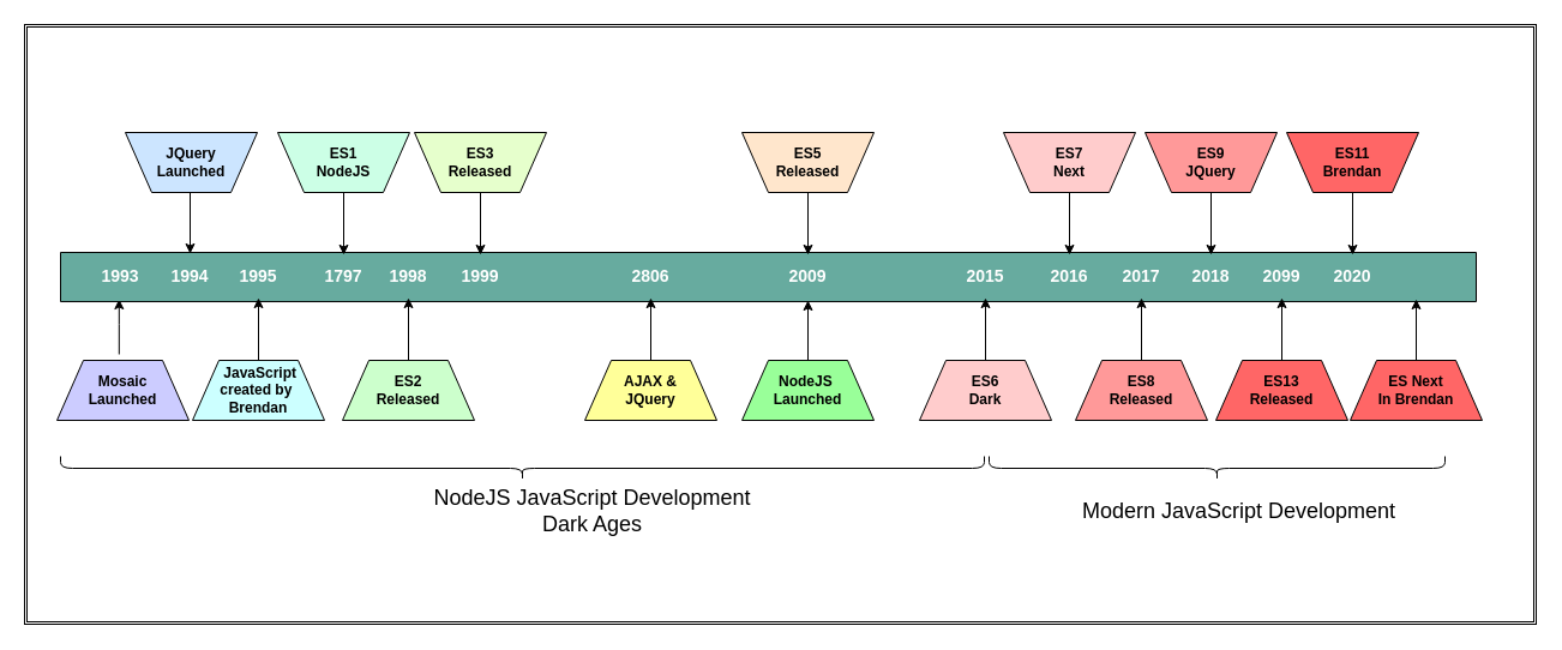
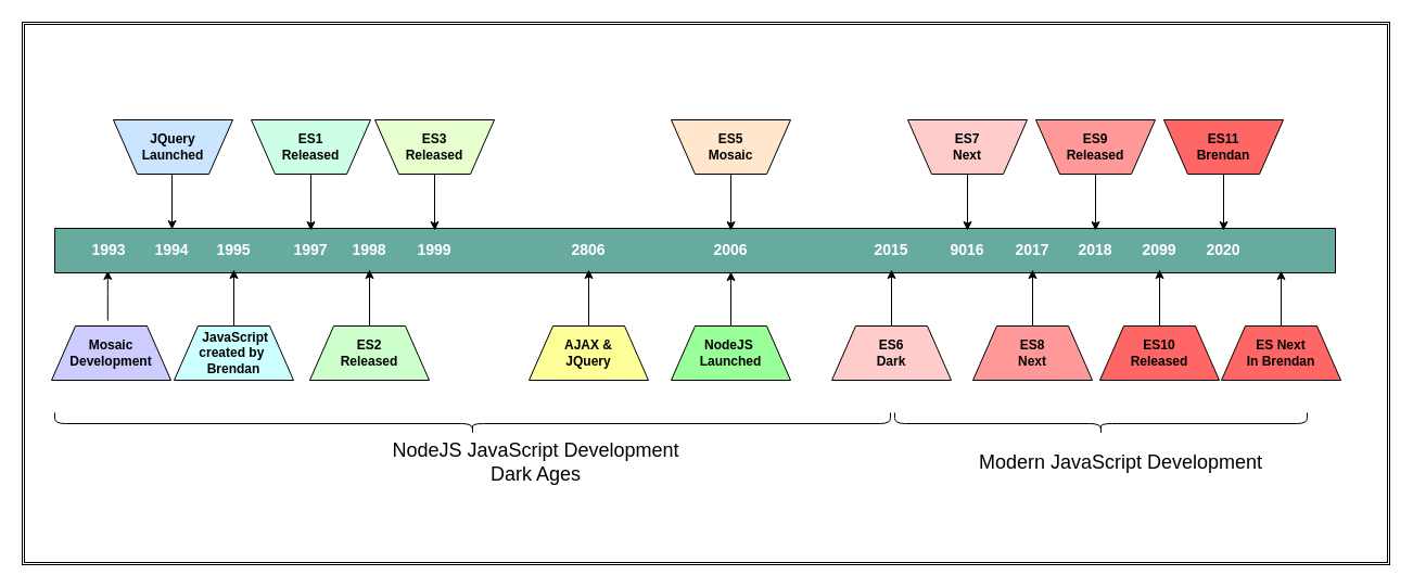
- <mxCell id="28" value="&lt;b&gt;ES1&lt;br&gt;NodeJS&lt;br&gt;&lt;/b&gt;" style="shape=trapezoid;perimeter=trapezoidPerimeter;whiteSpace=wrap;html=1;shadow=0;fillColor=#CCFFE6;direction=west;" parent="1" vertex="1"><mxGeometry x="231" y="110" width="110" height="50" as="geometry" /></mxCell>
+ <mxCell id="28" value="&lt;b&gt;ES1&lt;br&gt;Released&lt;br&gt;&lt;/b&gt;" style="shape=trapezoid;perimeter=trapezoidPerimeter;whiteSpace=wrap;html=1;shadow=0;fillColor=#CCFFE6;direction=west;" parent="1" vertex="1"><mxGeometry x="231" y="110" width="110" height="50" as="geometry" /></mxCell>
- <mxCell id="26" value="&lt;b&gt;ES5&lt;br&gt;Released&lt;br&gt;&lt;/b&gt;" style="shape=trapezoid;perimeter=trapezoidPerimeter;whiteSpace=wrap;html=1;shadow=0;fillColor=#FFE6CC;direction=west;" parent="1" vertex="1"><mxGeometry x="618" y="110" width="110" height="50" as="geometry" /></mxCell>
+ <mxCell id="26" value="&lt;b&gt;ES5&lt;br&gt;Mosaic&lt;br&gt;&lt;/b&gt;" style="shape=trapezoid;perimeter=trapezoidPerimeter;whiteSpace=wrap;html=1;shadow=0;fillColor=#FFE6CC;direction=west;" parent="1" vertex="1"><mxGeometry x="618" y="110" width="110" height="50" as="geometry" /></mxCell>
- <mxCell id="45" value="&lt;b&gt;ES9&lt;br&gt;JQuery&lt;br&gt;&lt;/b&gt;" style="shape=trapezoid;perimeter=trapezoidPerimeter;whiteSpace=wrap;html=1;shadow=0;fillColor=#FF9999;direction=west;strokeColor=#000000;" parent="1" vertex="1"><mxGeometry x="954" y="110" width="110" height="50" as="geometry" /></mxCell>
+ <mxCell id="45" value="&lt;b&gt;ES9&lt;br&gt;Released&lt;br&gt;&lt;/b&gt;" style="shape=trapezoid;perimeter=trapezoidPerimeter;whiteSpace=wrap;html=1;shadow=0;fillColor=#FF9999;direction=west;strokeColor=#000000;" parent="1" vertex="1"><mxGeometry x="954" y="110" width="110" height="50" as="geometry" /></mxCell>
- <mxCell id="9" value="&lt;font color=&quot;#ffffff&quot;&gt;&lt;b&gt;&lt;font style=&quot;font-size: 14px&quot;&gt;1797&lt;/font&gt;&lt;/b&gt;&lt;br&gt;&lt;/font&gt;" style="text;html=1;strokeColor=none;fillColor=none;align=center;verticalAlign=middle;whiteSpace=wrap;rounded=0;" parent="1" vertex="1"><mxGeometry x="266" y="220" width="40" height="20" as="geometry" /></mxCell>
+ <mxCell id="9" value="&lt;font color=&quot;#ffffff&quot;&gt;&lt;b&gt;&lt;font style=&quot;font-size: 14px&quot;&gt;1997&lt;/font&gt;&lt;/b&gt;&lt;br&gt;&lt;/font&gt;" style="text;html=1;strokeColor=none;fillColor=none;align=center;verticalAlign=middle;whiteSpace=wrap;rounded=0;" parent="1" vertex="1"><mxGeometry x="266" y="220" width="40" height="20" as="geometry" /></mxCell>
- <mxCell id="19" value="&lt;font color=&quot;#ffffff&quot;&gt;&lt;b&gt;&lt;font style=&quot;font-size: 14px&quot;&gt;2009&lt;/font&gt;&lt;/b&gt;&lt;br&gt;&lt;/font&gt;" style="text;html=1;strokeColor=none;fillColor=none;align=center;verticalAlign=middle;whiteSpace=wrap;rounded=0;" parent="1" vertex="1"><mxGeometry x="653" y="220" width="40" height="20" as="geometry" /></mxCell>
+ <mxCell id="19" value="&lt;font color=&quot;#ffffff&quot;&gt;&lt;b&gt;&lt;font style=&quot;font-size: 14px&quot;&gt;2006&lt;/font&gt;&lt;/b&gt;&lt;br&gt;&lt;/font&gt;" style="text;html=1;strokeColor=none;fillColor=none;align=center;verticalAlign=middle;whiteSpace=wrap;rounded=0;" parent="1" vertex="1"><mxGeometry x="653" y="220" width="40" height="20" as="geometry" /></mxCell>
- <mxCell id="37" value="&lt;font color=&quot;#ffffff&quot;&gt;&lt;b&gt;&lt;font style=&quot;font-size: 14px&quot;&gt;2016&lt;/font&gt;&lt;/b&gt;&lt;br&gt;&lt;/font&gt;" style="text;html=1;strokeColor=none;fillColor=none;align=center;verticalAlign=middle;whiteSpace=wrap;rounded=0;" parent="1" vertex="1"><mxGeometry x="871" y="220" width="40" height="20" as="geometry" /></mxCell>
+ <mxCell id="37" value="&lt;font color=&quot;#ffffff&quot;&gt;&lt;b&gt;&lt;font style=&quot;font-size: 14px&quot;&gt;9016&lt;/font&gt;&lt;/b&gt;&lt;br&gt;&lt;/font&gt;" style="text;html=1;strokeColor=none;fillColor=none;align=center;verticalAlign=middle;whiteSpace=wrap;rounded=0;" parent="1" vertex="1"><mxGeometry x="871" y="220" width="40" height="20" as="geometry" /></mxCell>
- <mxCell id="30" value="&lt;b&gt;Mosaic &lt;br&gt;Launched&lt;/b&gt;" style="shape=trapezoid;perimeter=trapezoidPerimeter;whiteSpace=wrap;html=1;shadow=0;fillColor=#CCCCFF;direction=east;" parent="1" vertex="1"><mxGeometry x="47" y="300" width="110" height="50" as="geometry" /></mxCell>
+ <mxCell id="30" value="&lt;b&gt;Mosaic &lt;br&gt;Development&lt;/b&gt;" style="shape=trapezoid;perimeter=trapezoidPerimeter;whiteSpace=wrap;html=1;shadow=0;fillColor=#CCCCFF;direction=east;" parent="1" vertex="1"><mxGeometry x="47" y="300" width="110" height="50" as="geometry" /></mxCell>
- <mxCell id="40" value="&lt;b&gt;ES8&lt;br&gt;Released&lt;br&gt;&lt;/b&gt;" style="shape=trapezoid;perimeter=trapezoidPerimeter;whiteSpace=wrap;html=1;shadow=0;fillColor=#FF9999;direction=east;strokeColor=#000000;" parent="1" vertex="1"><mxGeometry x="896" y="300" width="110" height="50" as="geometry" /></mxCell>
+ <mxCell id="40" value="&lt;b&gt;ES8&lt;br&gt;Next&lt;br&gt;&lt;/b&gt;" style="shape=trapezoid;perimeter=trapezoidPerimeter;whiteSpace=wrap;html=1;shadow=0;fillColor=#FF9999;direction=east;strokeColor=#000000;" parent="1" vertex="1"><mxGeometry x="896" y="300" width="110" height="50" as="geometry" /></mxCell>
- <mxCell id="47" value="&lt;b&gt;ES13&lt;br&gt;Released&lt;br&gt;&lt;/b&gt;" style="shape=trapezoid;perimeter=trapezoidPerimeter;whiteSpace=wrap;html=1;shadow=0;fillColor=#FF6666;direction=east;strokeColor=#000000;" parent="1" vertex="1"><mxGeometry x="1013" y="300" width="110" height="50" as="geometry" /></mxCell>
+ <mxCell id="47" value="&lt;b&gt;ES10&lt;br&gt;Released&lt;br&gt;&lt;/b&gt;" style="shape=trapezoid;perimeter=trapezoidPerimeter;whiteSpace=wrap;html=1;shadow=0;fillColor=#FF6666;direction=east;strokeColor=#000000;" parent="1" vertex="1"><mxGeometry x="1013" y="300" width="110" height="50" as="geometry" /></mxCell>
